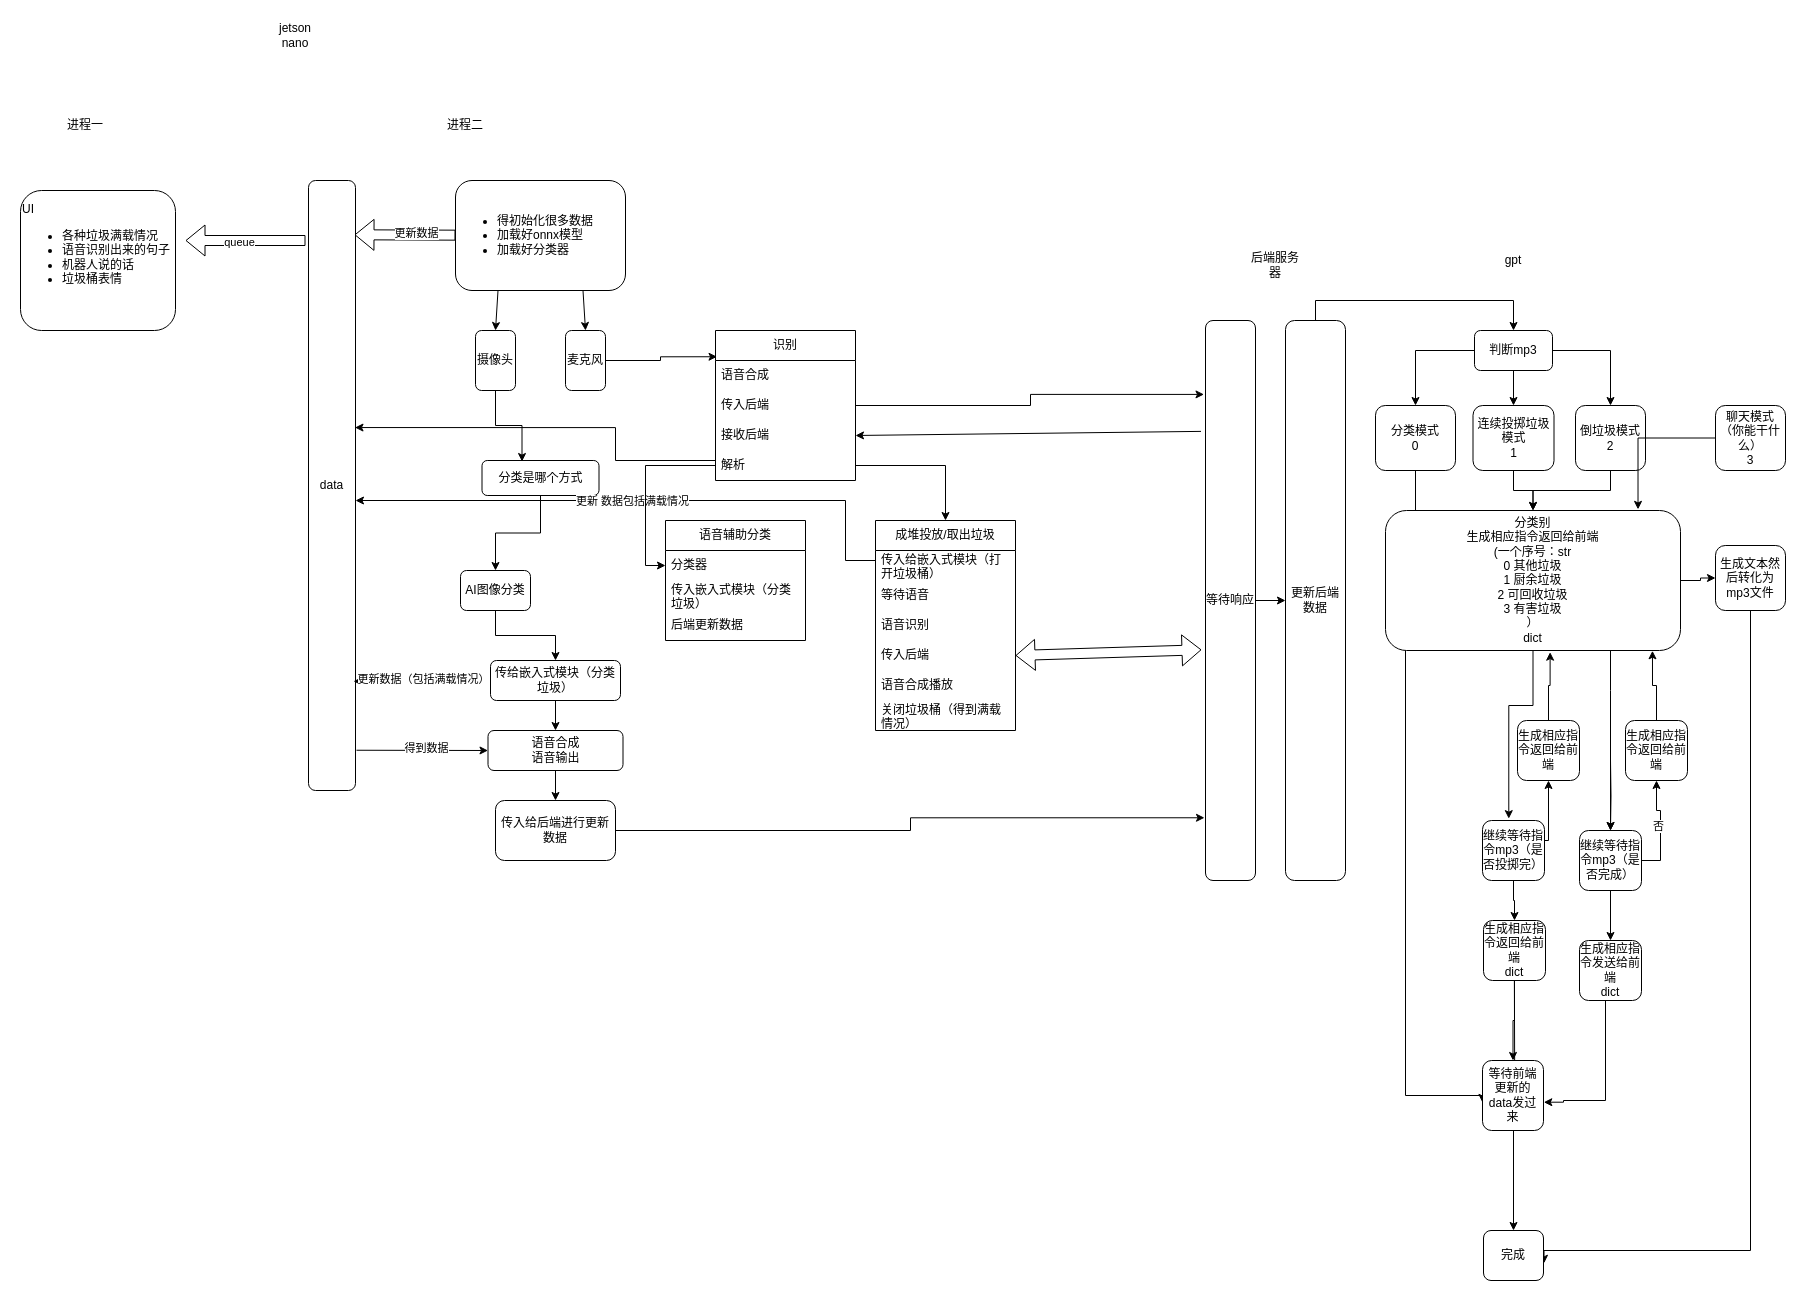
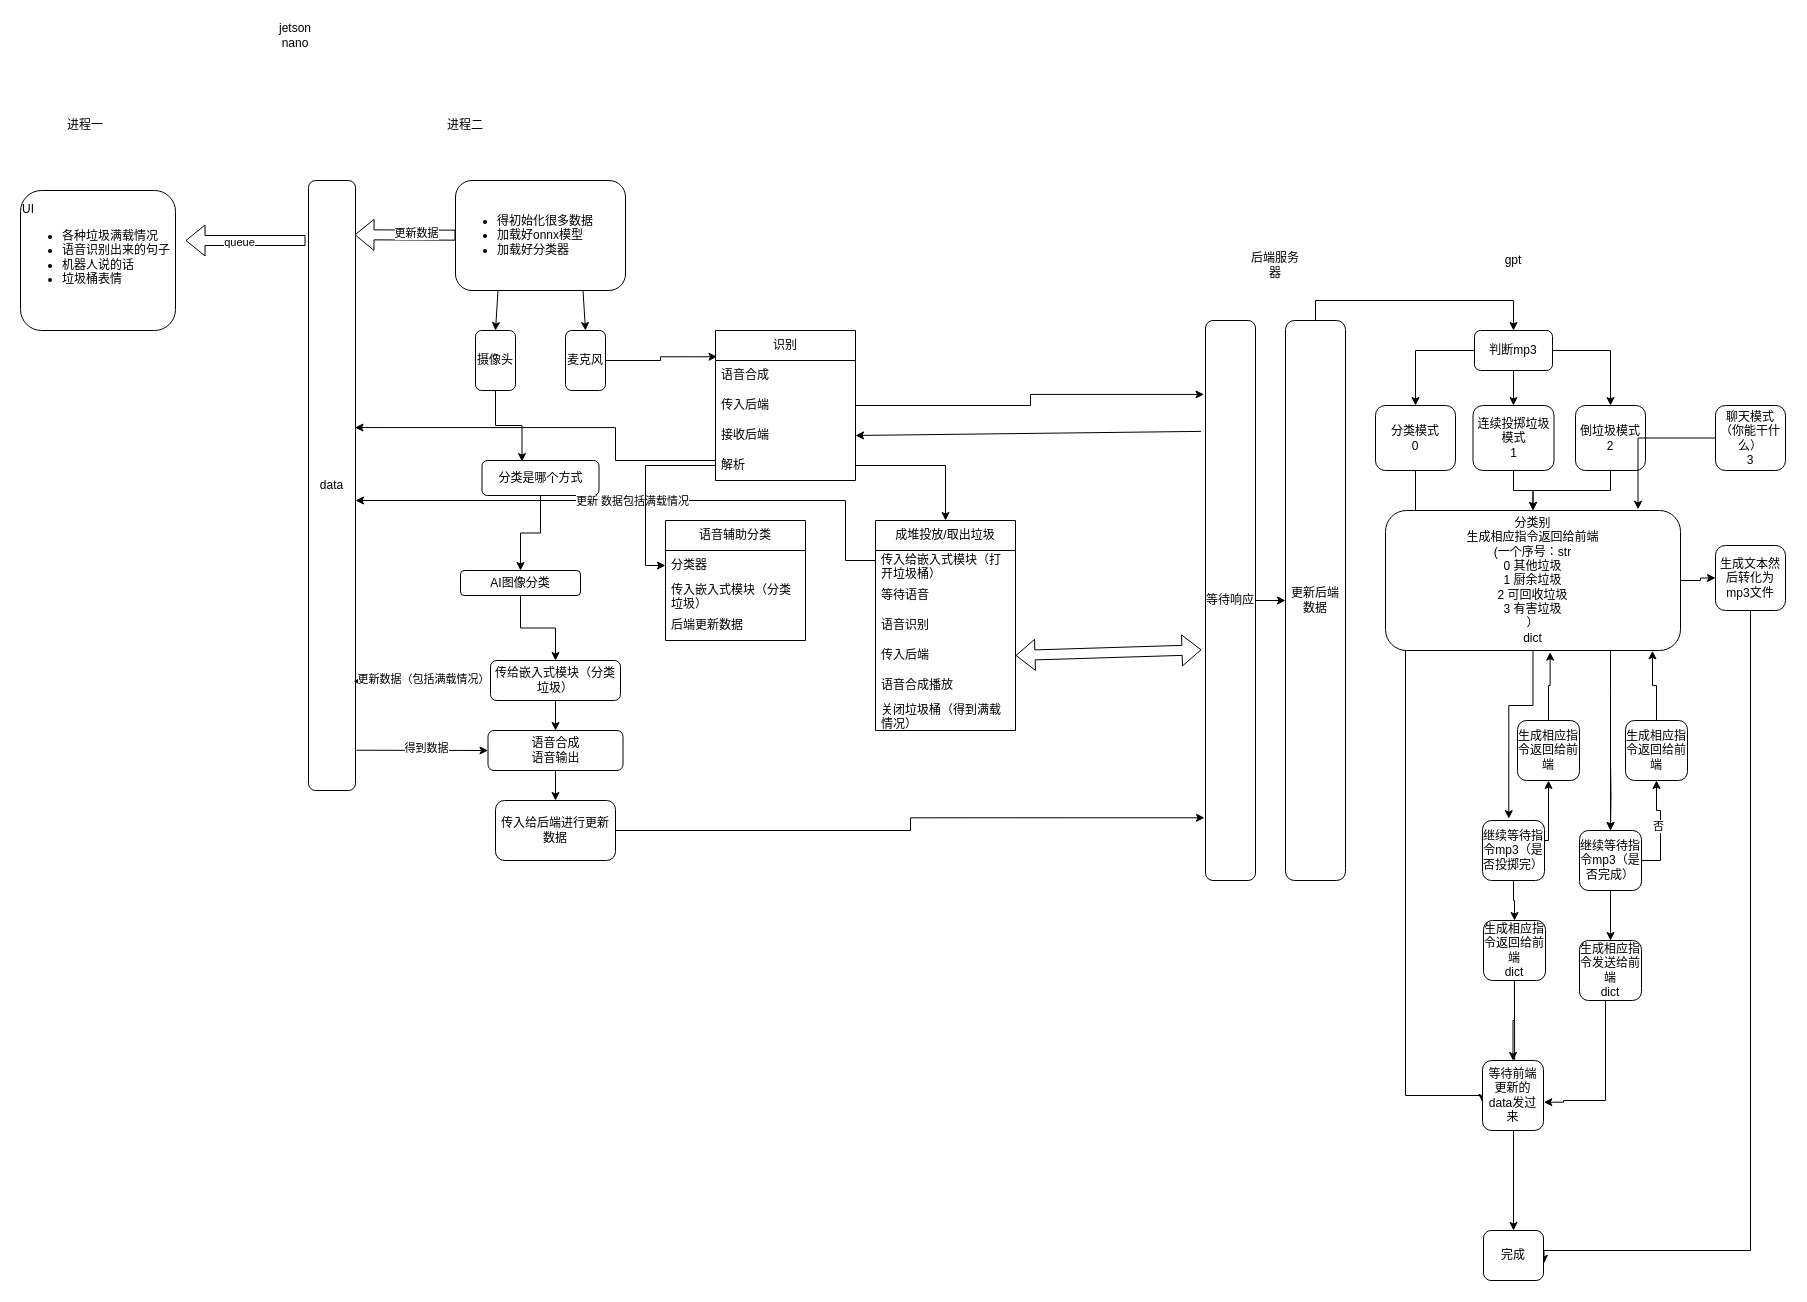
- <mxCell id="14" value="AI图像分类" style="rounded=1;whiteSpace=wrap;html=1;" parent="1" vertex="1"><mxGeometry x="460" y="570" width="70" height="40" as="geometry" /></mxCell>
+ <mxCell id="14" value="AI图像分类" style="rounded=1;whiteSpace=wrap;html=1;" parent="1" vertex="1"><mxGeometry x="460" y="570" width="120" height="25" as="geometry" /></mxCell>
